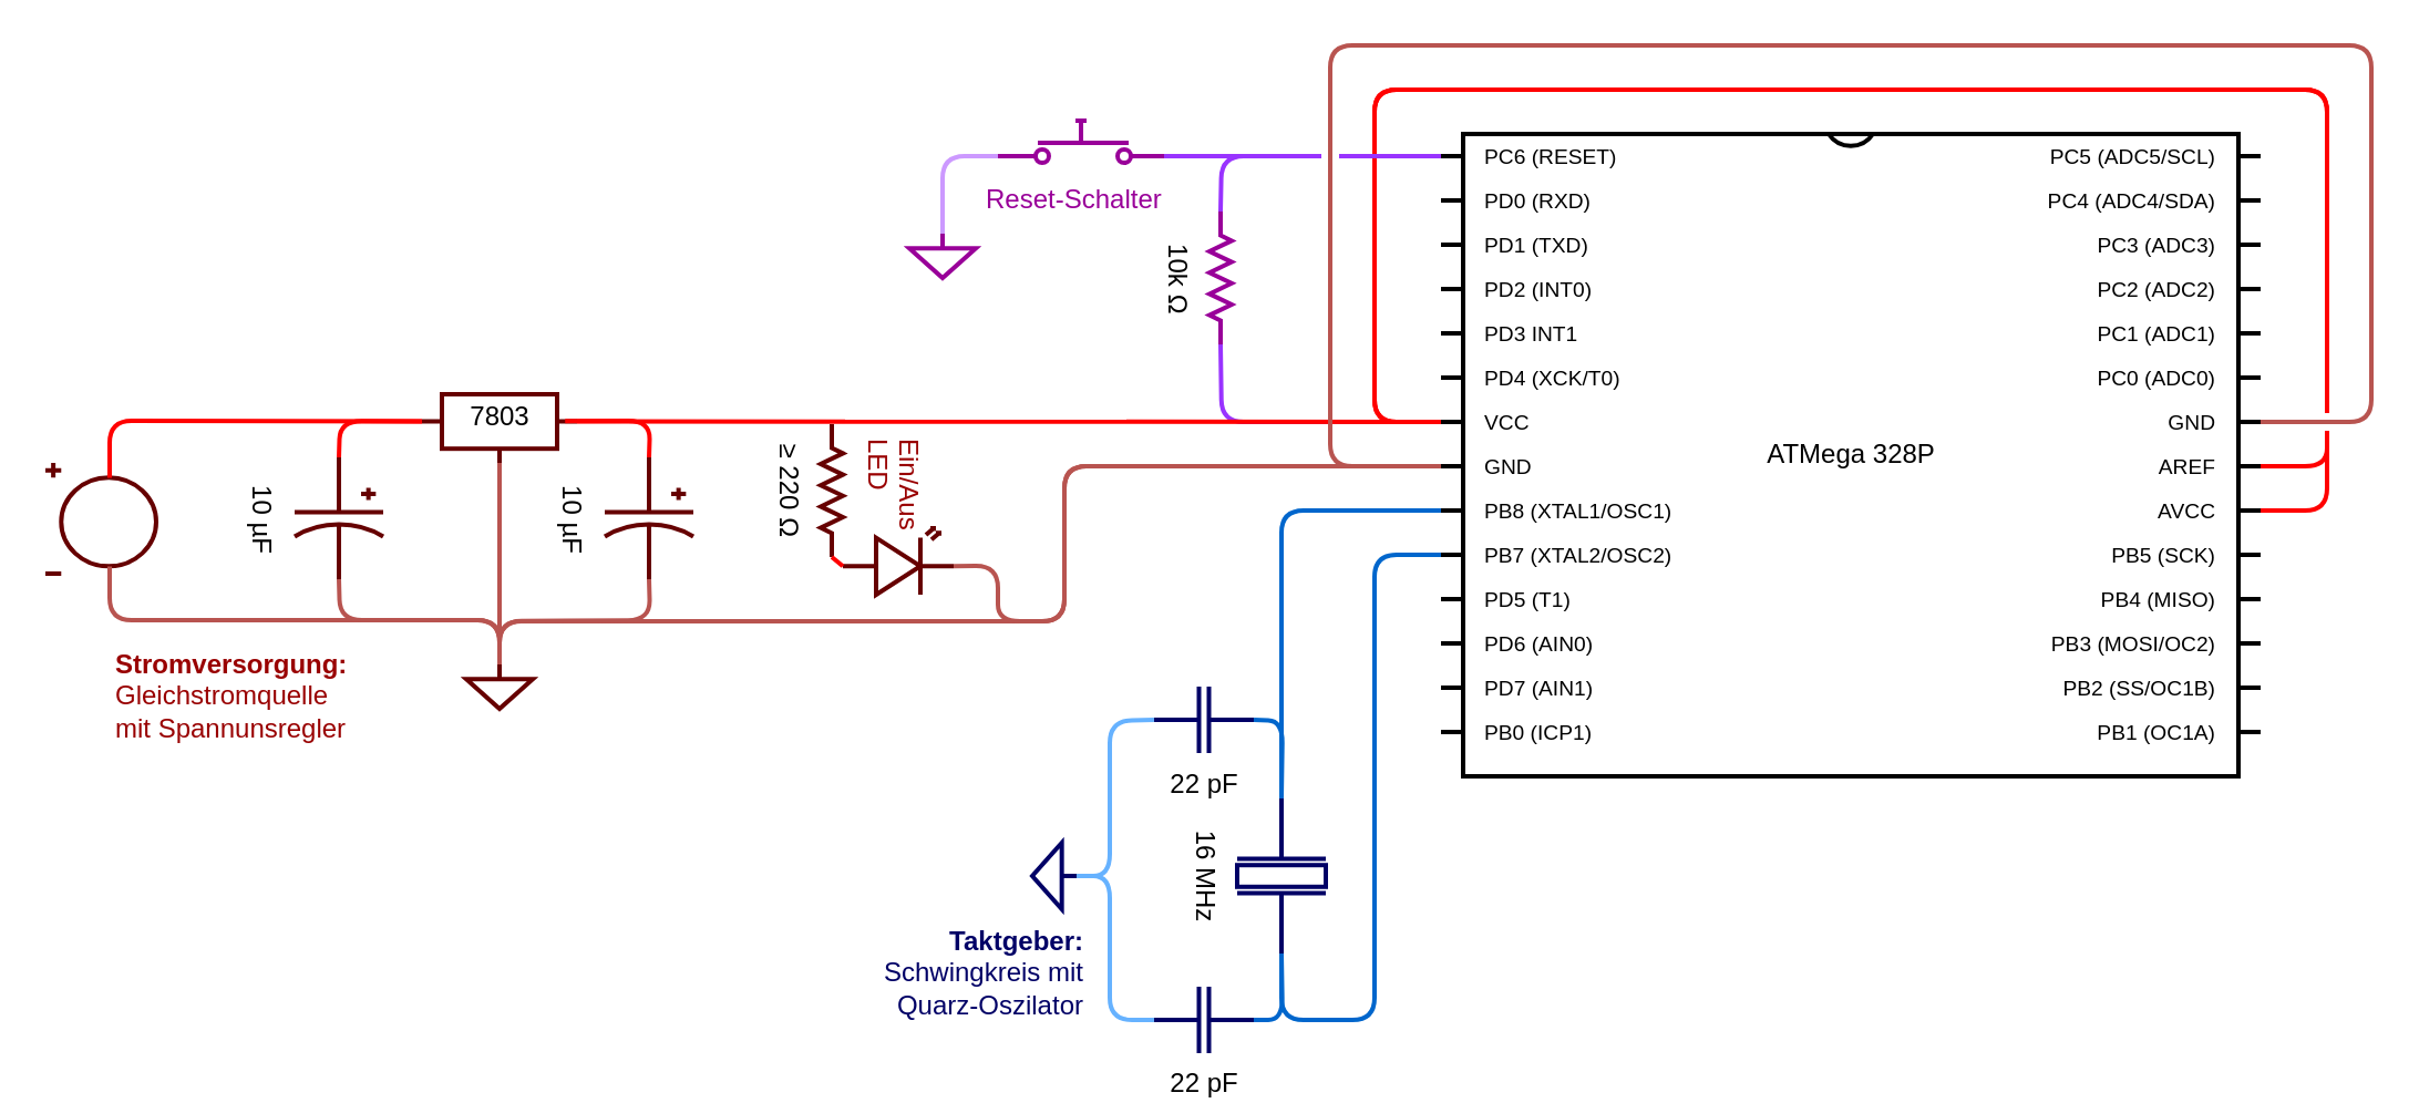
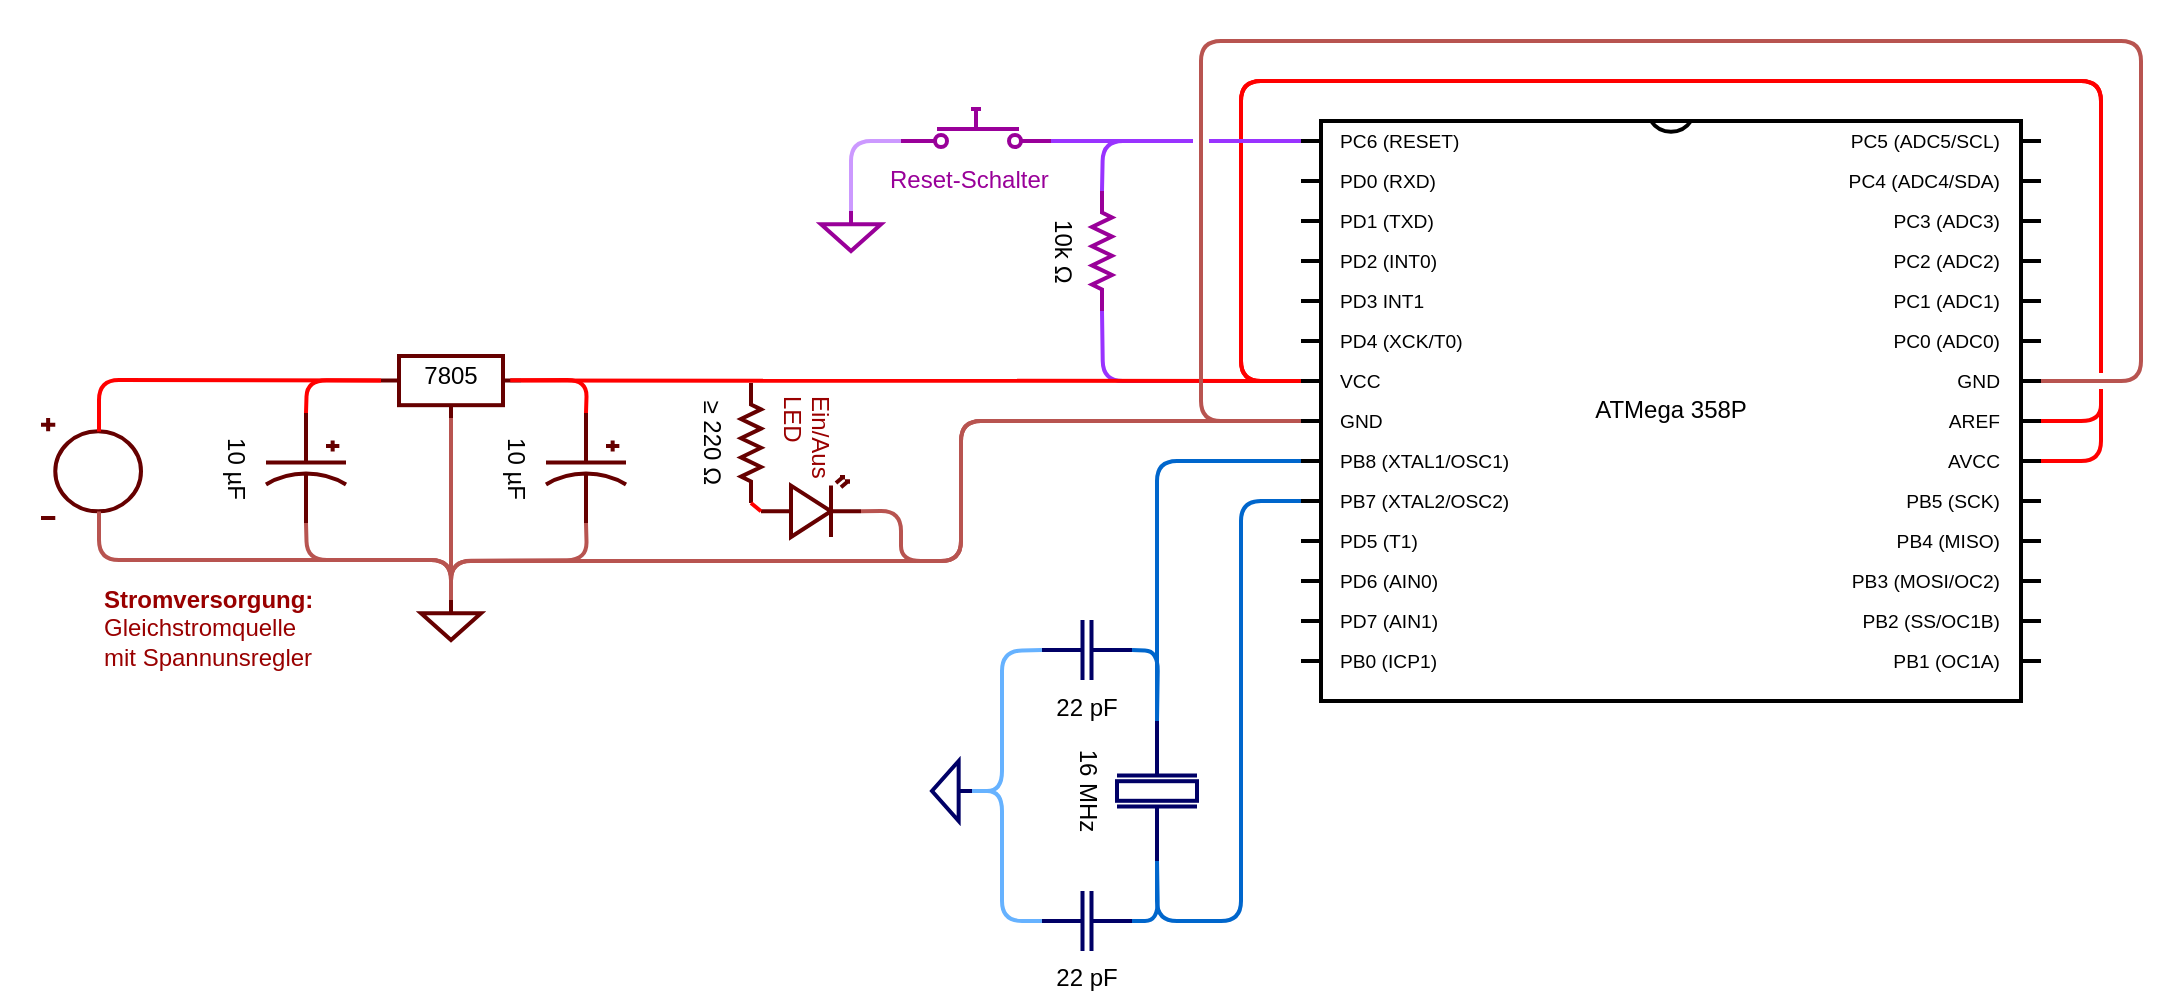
- <mxCell id="3" value="ATMega 328P" style="shadow=0;dashed=0;align=center;fillColor=#ffffff;html=1;strokeWidth=2;shape=mxgraph.electrical.logic_gates.dual_inline_ic;labelNames=PC6 (RESET),PD0 (RXD),PD1 (TXD),PD2 (INT0),PD3 INT1,PD4 (XCK/T0),VCC,GND,PB8 (XTAL1/OSC1),PB7 (XTAL2/OSC2),PD5 (T1),PD6 (AIN0),PD7 (AIN1),PB0 (ICP1),PB1 (OC1A),PB2 (SS/OC1B),PB3 (MOSI/OC2),PB4 (MISO),PB5 (SCK),AVCC,AREF,GND,PC0 (ADC0),PC1 (ADC1),PC2 (ADC2),PC3 (ADC3),PC4 (ADC4/SDA),PC5 (ADC5/SCL);pinLabelType=cust;pinSpacing=20;labelCount=28;" parent="1" vertex="1"><mxGeometry x="650" y="60" width="370" height="290" as="geometry" /></mxCell>
+ <mxCell id="3" value="ATMega 358P" style="shadow=0;dashed=0;align=center;fillColor=#ffffff;html=1;strokeWidth=2;shape=mxgraph.electrical.logic_gates.dual_inline_ic;labelNames=PC6 (RESET),PD0 (RXD),PD1 (TXD),PD2 (INT0),PD3 INT1,PD4 (XCK/T0),VCC,GND,PB8 (XTAL1/OSC1),PB7 (XTAL2/OSC2),PD5 (T1),PD6 (AIN0),PD7 (AIN1),PB0 (ICP1),PB1 (OC1A),PB2 (SS/OC1B),PB3 (MOSI/OC2),PB4 (MISO),PB5 (SCK),AVCC,AREF,GND,PC0 (ADC0),PC1 (ADC1),PC2 (ADC2),PC3 (ADC3),PC4 (ADC4/SDA),PC5 (ADC5/SCL);pinLabelType=cust;pinSpacing=20;labelCount=28;" parent="1" vertex="1"><mxGeometry x="650" y="60" width="370" height="290" as="geometry" /></mxCell>
- <mxCell id="6" value="&lt;div&gt;7803&lt;/div&gt;" style="text;html=1;resizable=0;points=[];autosize=1;align=center;verticalAlign=top;spacingTop=-4;strokeColor=none;" parent="1" vertex="1"><mxGeometry x="205" y="177.5" width="40" height="20" as="geometry" /></mxCell>
+ <mxCell id="6" value="&lt;div&gt;7805&lt;/div&gt;" style="text;html=1;resizable=0;points=[];autosize=1;align=center;verticalAlign=top;spacingTop=-4;strokeColor=none;" parent="1" vertex="1"><mxGeometry x="205" y="177.5" width="40" height="20" as="geometry" /></mxCell>
- <mxCell id="38" value="&lt;div&gt;&lt;font&gt;&lt;b&gt;Taktgeber:&lt;/b&gt;&lt;/font&gt;&lt;/div&gt;&lt;div&gt;&lt;font&gt;Schwingkreis mit &lt;/font&gt;&lt;/div&gt;&lt;div&gt;&lt;font&gt;Quarz-Oszilator&lt;br&gt;&lt;/font&gt;&lt;/div&gt;" style="text;html=1;resizable=0;points=[];autosize=1;align=right;verticalAlign=top;spacingTop=-4;fontColor=#000066;" parent="1" vertex="1"><mxGeometry x="380" y="415" width="110" height="40" as="geometry" /></mxCell>
